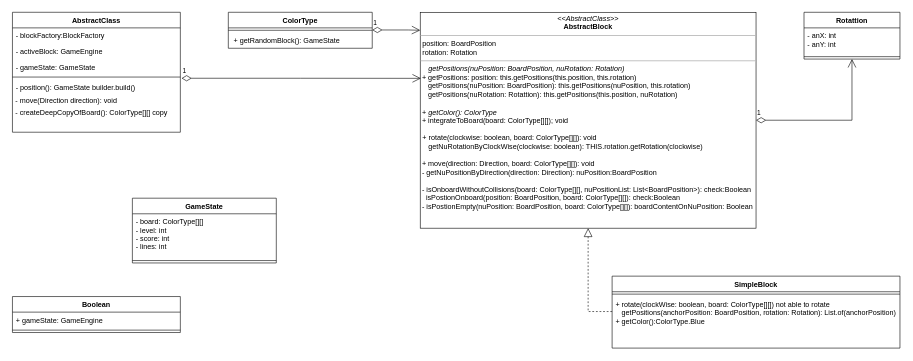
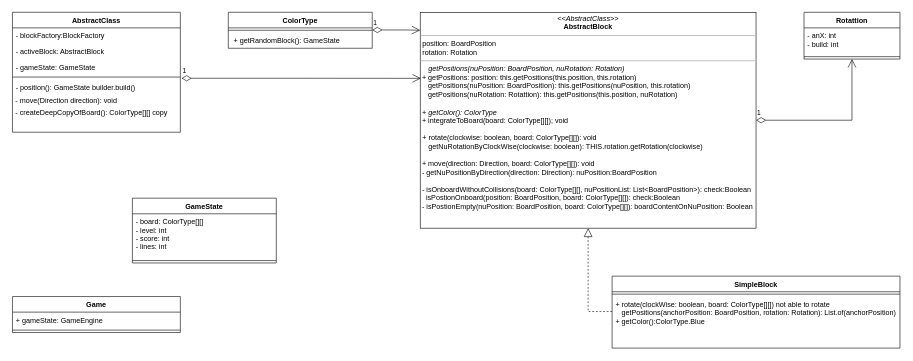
- <mxCell id="15" value="- anX: int&#10;- anY: int&#10;" style="text;strokeColor=none;fillColor=none;align=left;verticalAlign=top;spacingLeft=4;spacingRight=4;overflow=hidden;rotatable=0;points=[[0,0.5],[1,0.5]];portConstraint=eastwest;" parent="14" vertex="1"><mxGeometry y="26" width="160" height="44" as="geometry" /></mxCell>
+ <mxCell id="15" value="- anX: int&#10;- build: int&#10;" style="text;strokeColor=none;fillColor=none;align=left;verticalAlign=top;spacingLeft=4;spacingRight=4;overflow=hidden;rotatable=0;points=[[0,0.5],[1,0.5]];portConstraint=eastwest;" parent="14" vertex="1"><mxGeometry y="26" width="160" height="44" as="geometry" /></mxCell>
- <mxCell id="4" value="- activeBlock: GameEngine" style="text;align=left;verticalAlign=top;spacingLeft=4;spacingRight=4;overflow=hidden;rotatable=0;points=[[0,0.5],[1,0.5]];portConstraint=eastwest;rounded=0;shadow=0;html=0;" parent="2" vertex="1"><mxGeometry y="52" width="280" height="26" as="geometry" /></mxCell>
+ <mxCell id="4" value="- activeBlock: AbstractBlock" style="text;align=left;verticalAlign=top;spacingLeft=4;spacingRight=4;overflow=hidden;rotatable=0;points=[[0,0.5],[1,0.5]];portConstraint=eastwest;rounded=0;shadow=0;html=0;" parent="2" vertex="1"><mxGeometry y="52" width="280" height="26" as="geometry" /></mxCell>
- <mxCell id="27" value="Boolean" style="swimlane;fontStyle=1;align=center;verticalAlign=top;childLayout=stackLayout;horizontal=1;startSize=26;horizontalStack=0;resizeParent=1;resizeParentMax=0;resizeLast=0;collapsible=1;marginBottom=0;" vertex="1" parent="1"><mxGeometry x="20" y="494" width="280" height="60" as="geometry" /></mxCell>
+ <mxCell id="27" value="Game" style="swimlane;fontStyle=1;align=center;verticalAlign=top;childLayout=stackLayout;horizontal=1;startSize=26;horizontalStack=0;resizeParent=1;resizeParentMax=0;resizeLast=0;collapsible=1;marginBottom=0;" vertex="1" parent="1"><mxGeometry x="20" y="494" width="280" height="60" as="geometry" /></mxCell>
